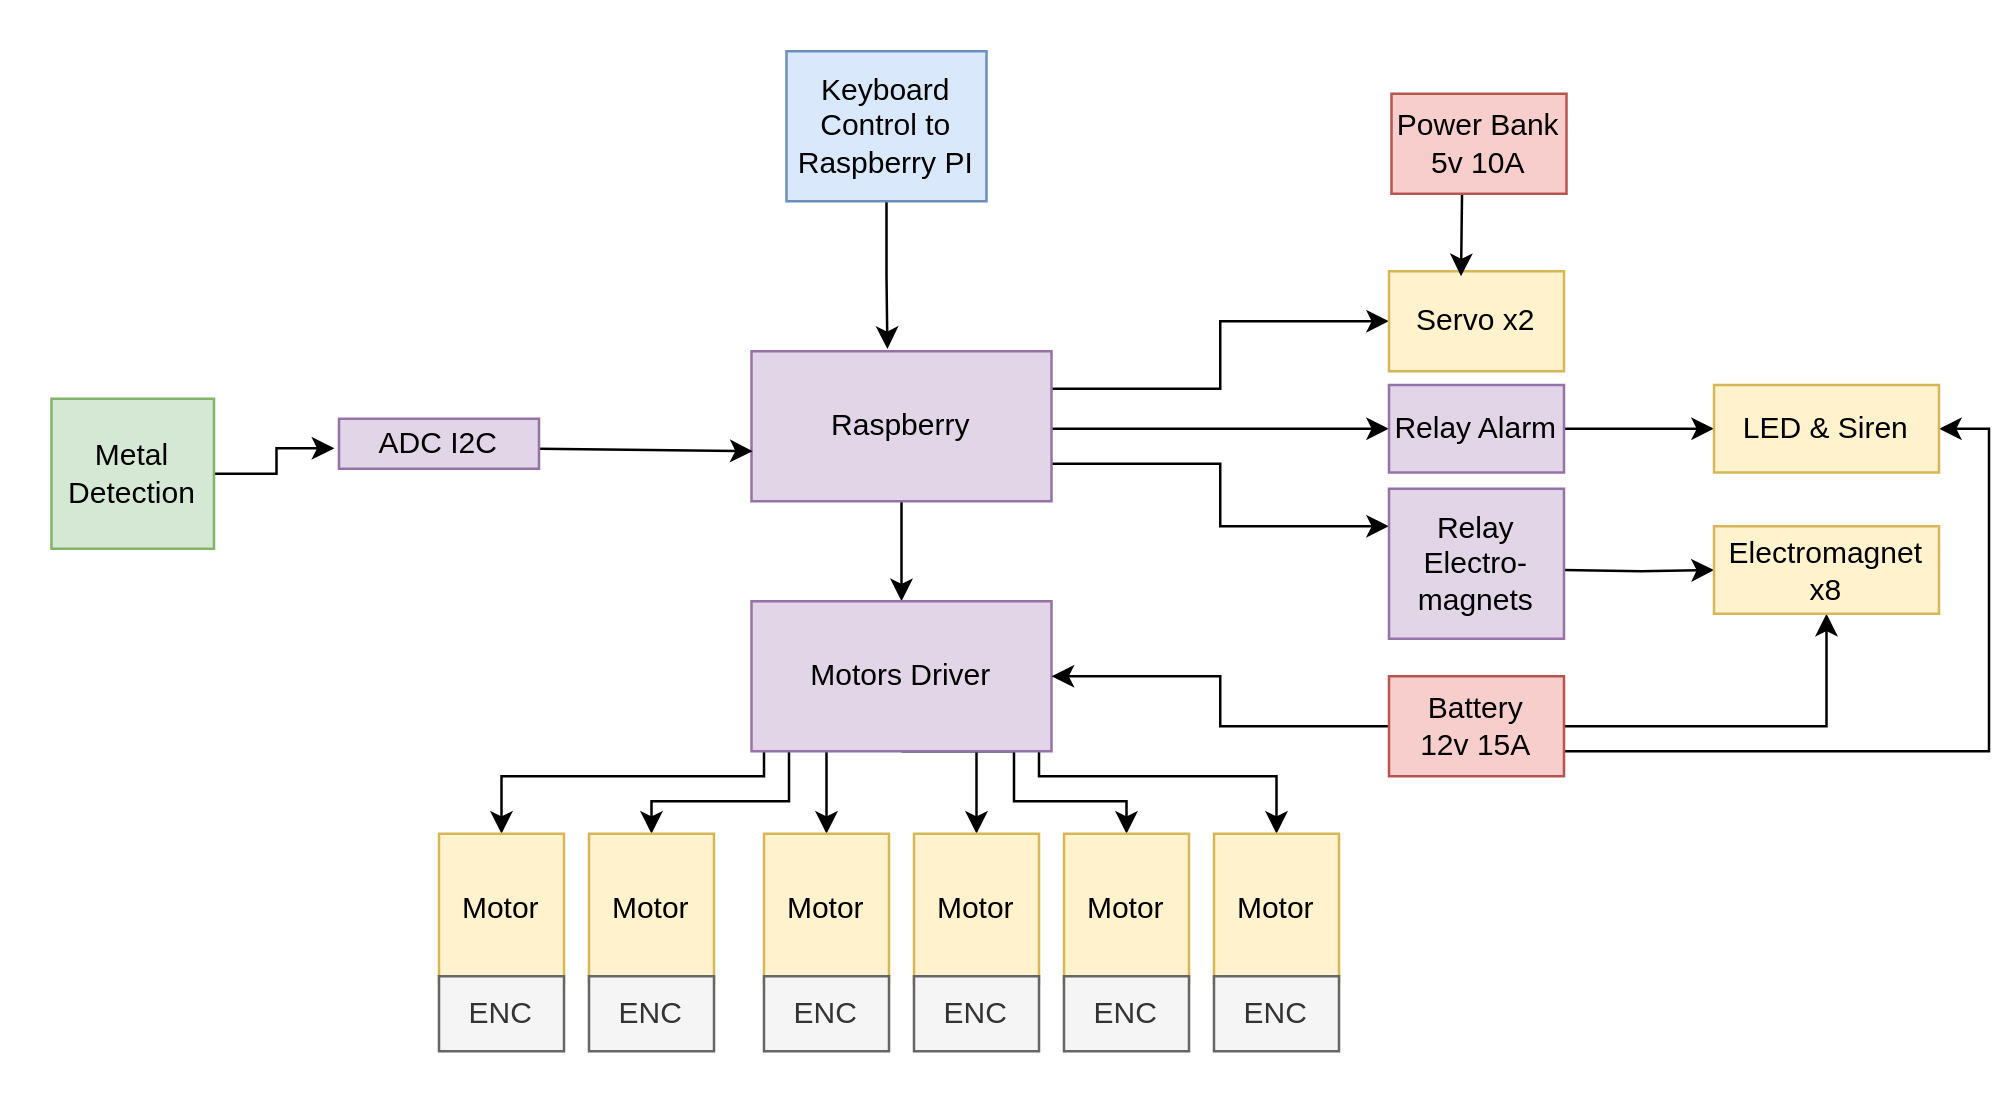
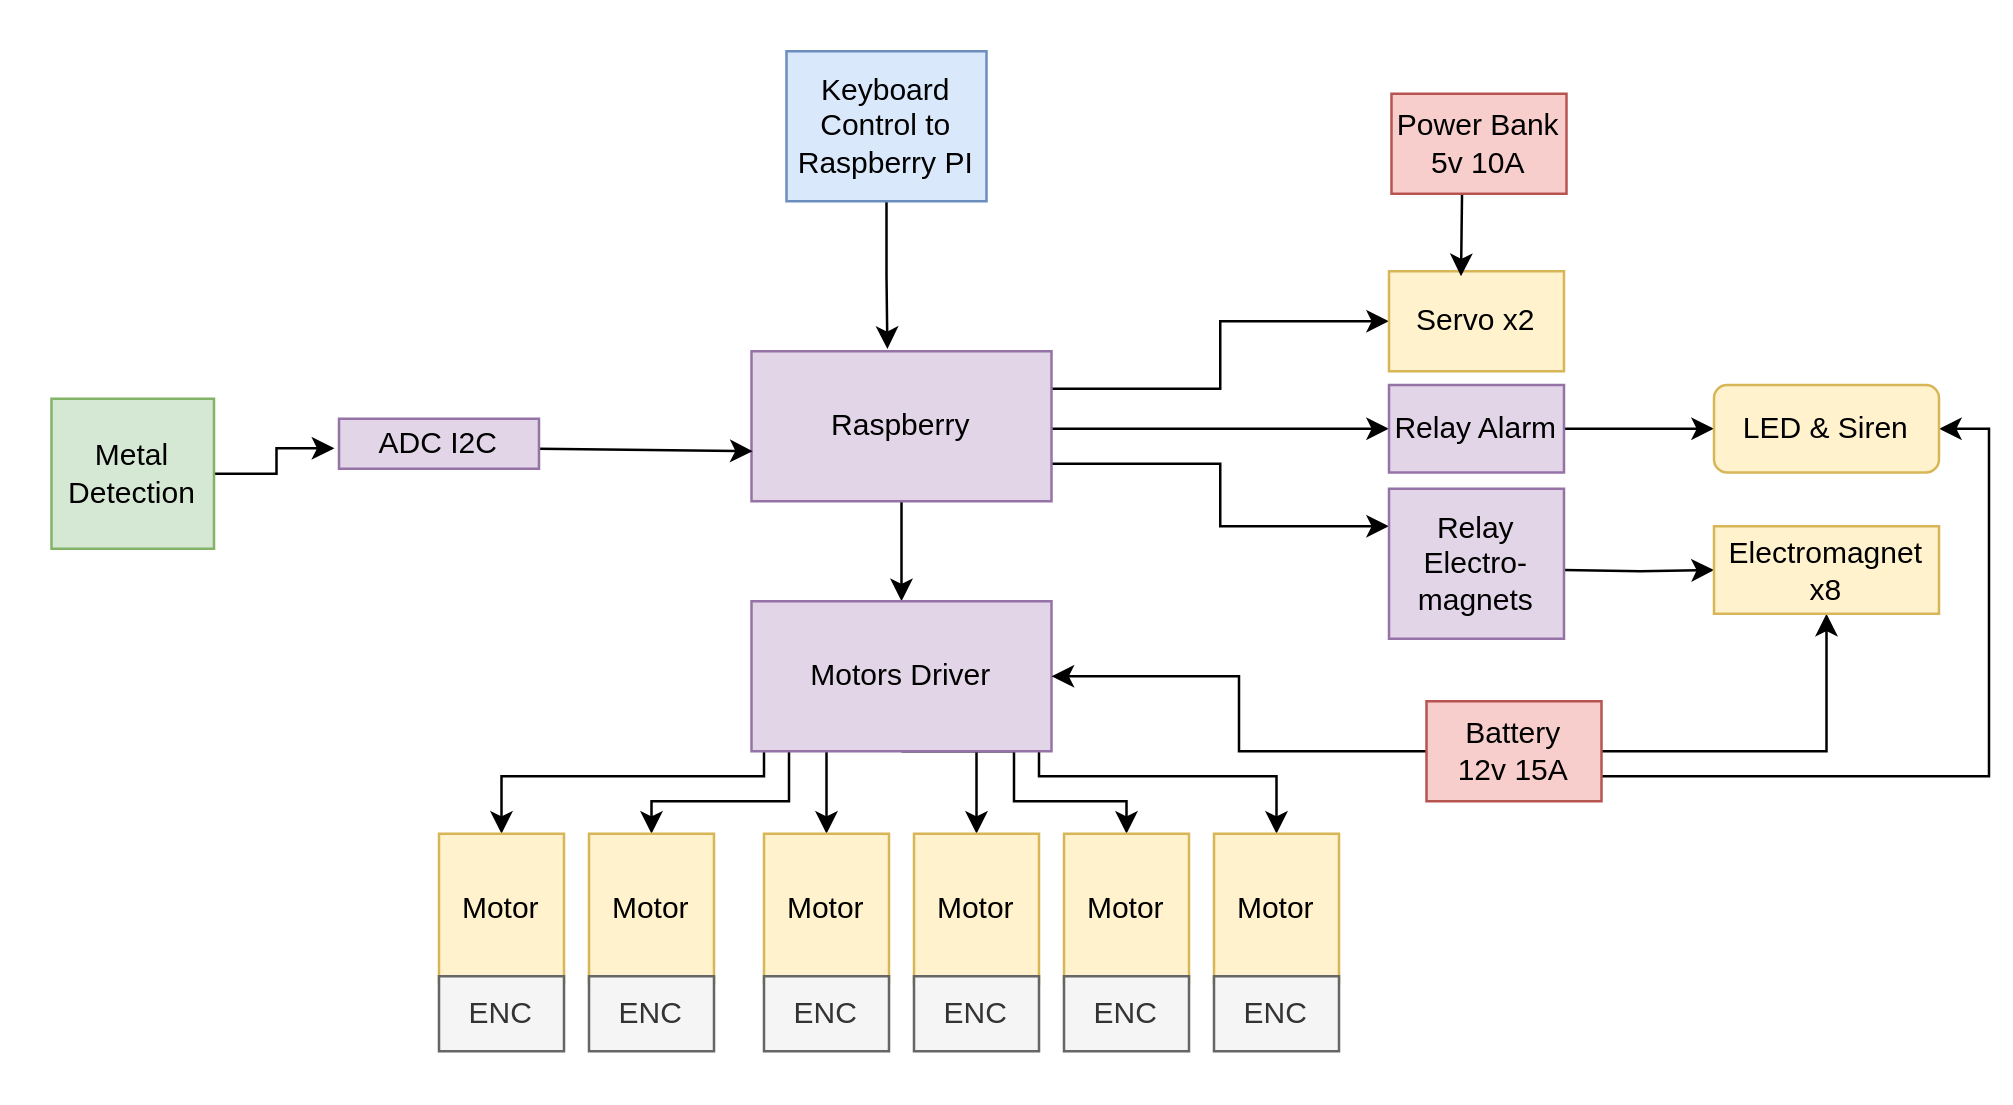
- <mxCell id="44" value="LED &amp;amp; Siren" style="whiteSpace=wrap;html=1;rounded=0;fillColor=#fff2cc;strokeColor=#d6b656;" parent="1" vertex="1"><mxGeometry x="685" y="153.5" width="90" height="35" as="geometry" /></mxCell>
+ <mxCell id="44" value="LED &amp;amp; Siren" style="whiteSpace=wrap;html=1;fillColor=#fff2cc;strokeColor=#d6b656;rounded=1;" parent="1" vertex="1"><mxGeometry x="685" y="153.5" width="90" height="35" as="geometry" /></mxCell>
- <mxCell id="32" value="Battery&lt;br&gt;12v 15A" style="rounded=0;whiteSpace=wrap;html=1;fillColor=#f8cecc;strokeColor=#b85450;" parent="1" vertex="1"><mxGeometry x="555" y="270" width="70" height="40" as="geometry" /></mxCell>
+ <mxCell id="32" value="Battery&lt;br&gt;12v 15A" style="rounded=0;whiteSpace=wrap;html=1;fillColor=#f8cecc;strokeColor=#b85450;" parent="1" vertex="1"><mxGeometry x="570" y="280" width="70" height="40" as="geometry" /></mxCell>
